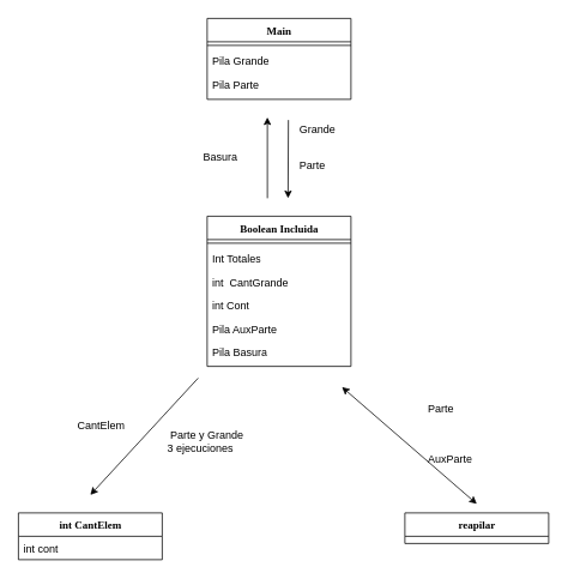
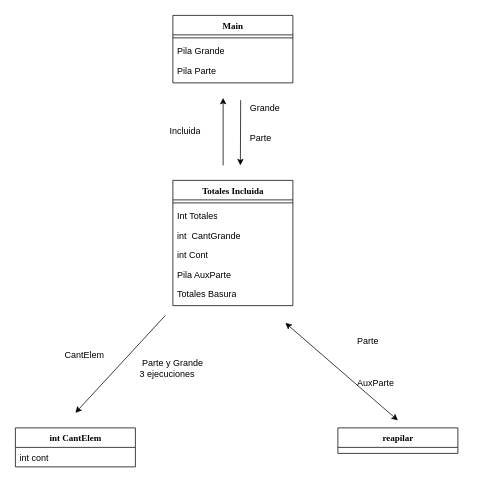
- <mxCell id="16" value="Basura" style="text;html=1;strokeColor=none;fillColor=none;align=left;verticalAlign=top;spacingLeft=4;spacingRight=4;whiteSpace=wrap;overflow=hidden;rotatable=0;points=[[0,0.5],[1,0.5]];portConstraint=eastwest;" vertex="1" parent="1"><mxGeometry x="220" y="160" width="160" height="26" as="geometry" /></mxCell>
+ <mxCell id="16" value="Incluida" style="text;html=1;strokeColor=none;fillColor=none;align=left;verticalAlign=top;spacingLeft=4;spacingRight=4;whiteSpace=wrap;overflow=hidden;rotatable=0;points=[[0,0.5],[1,0.5]];portConstraint=eastwest;" vertex="1" parent="1"><mxGeometry x="220" y="160" width="160" height="26" as="geometry" /></mxCell>
- <mxCell id="7" value="Boolean Incluida" style="swimlane;html=1;fontStyle=1;align=center;verticalAlign=top;childLayout=stackLayout;horizontal=1;startSize=26;horizontalStack=0;resizeParent=1;resizeLast=0;collapsible=1;marginBottom=0;swimlaneFillColor=#ffffff;rounded=0;shadow=0;comic=0;labelBackgroundColor=none;strokeWidth=1;fillColor=none;fontFamily=Verdana;fontSize=12" vertex="1" parent="1"><mxGeometry x="230" y="240" width="160" height="167" as="geometry" /></mxCell>
+ <mxCell id="7" value="Totales Incluida" style="swimlane;html=1;fontStyle=1;align=center;verticalAlign=top;childLayout=stackLayout;horizontal=1;startSize=26;horizontalStack=0;resizeParent=1;resizeLast=0;collapsible=1;marginBottom=0;swimlaneFillColor=#ffffff;rounded=0;shadow=0;comic=0;labelBackgroundColor=none;strokeWidth=1;fillColor=none;fontFamily=Verdana;fontSize=12" vertex="1" parent="1"><mxGeometry x="230" y="240" width="160" height="167" as="geometry" /></mxCell>
- <mxCell id="13" value="Pila Basura" style="text;html=1;strokeColor=none;fillColor=none;align=left;verticalAlign=top;spacingLeft=4;spacingRight=4;whiteSpace=wrap;overflow=hidden;rotatable=0;points=[[0,0.5],[1,0.5]];portConstraint=eastwest;" vertex="1" parent="7"><mxGeometry y="138" width="160" height="26" as="geometry" /></mxCell>
+ <mxCell id="13" value="Totales Basura" style="text;html=1;strokeColor=none;fillColor=none;align=left;verticalAlign=top;spacingLeft=4;spacingRight=4;whiteSpace=wrap;overflow=hidden;rotatable=0;points=[[0,0.5],[1,0.5]];portConstraint=eastwest;" vertex="1" parent="7"><mxGeometry y="138" width="160" height="26" as="geometry" /></mxCell>
